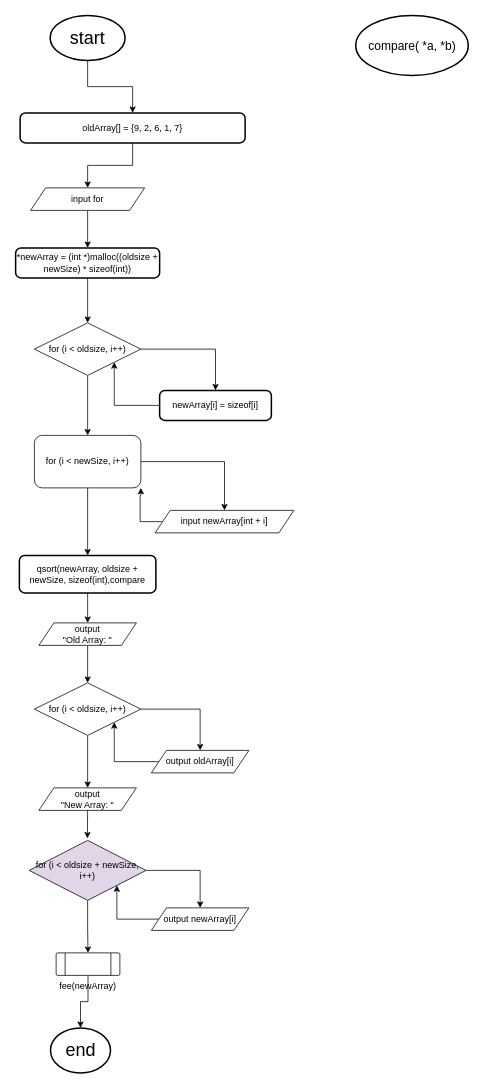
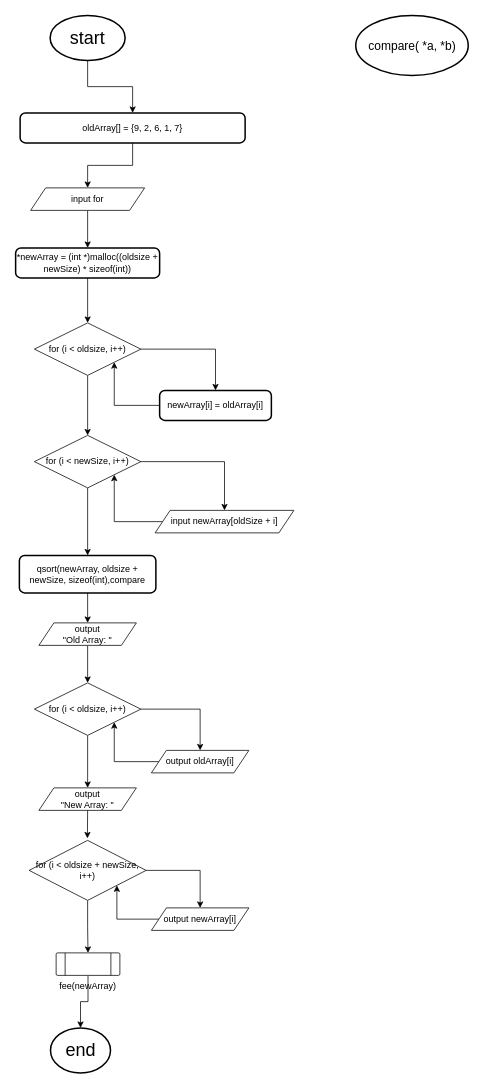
- <mxCell id="15" value="newArray[i] = sizeof[i]" style="rounded=1;whiteSpace=wrap;html=1;absoluteArcSize=1;arcSize=14;strokeWidth=2;" vertex="1" parent="1"><mxGeometry x="212" y="520" width="149" height="40" as="geometry" /></mxCell>
+ <mxCell id="15" value="newArray[i] = oldArray[i]" style="rounded=1;whiteSpace=wrap;html=1;absoluteArcSize=1;arcSize=14;strokeWidth=2;" vertex="1" parent="1"><mxGeometry x="212" y="520" width="149" height="40" as="geometry" /></mxCell>
- <mxCell id="18" value="for (i &amp;lt; newSize, i++)" style="whiteSpace=wrap;html=1;rounded=1;" vertex="1" parent="1"><mxGeometry x="45" y="580" width="142" height="70" as="geometry" /></mxCell>
+ <mxCell id="18" value="for (i &amp;lt; newSize, i++)" style="rhombus;whiteSpace=wrap;html=1;" vertex="1" parent="1"><mxGeometry x="45" y="580" width="142" height="70" as="geometry" /></mxCell>
- <mxCell id="20" value="input newArray[int + i]" style="shape=parallelogram;perimeter=parallelogramPerimeter;whiteSpace=wrap;html=1;fixedSize=1;" vertex="1" parent="1"><mxGeometry x="206" y="680" width="185" height="30" as="geometry" /></mxCell>
+ <mxCell id="20" value="input newArray[oldSize + i]" style="shape=parallelogram;perimeter=parallelogramPerimeter;whiteSpace=wrap;html=1;fixedSize=1;" vertex="1" parent="1"><mxGeometry x="206" y="680" width="185" height="30" as="geometry" /></mxCell>
- <mxCell id="33" value="for (i &amp;lt; oldsize + newSize, i++)" style="rhombus;whiteSpace=wrap;html=1;fillColor=#e1d5e7;" vertex="1" parent="1"><mxGeometry x="38" y="1120" width="156" height="80" as="geometry" /></mxCell>
+ <mxCell id="33" value="for (i &amp;lt; oldsize + newSize, i++)" style="rhombus;whiteSpace=wrap;html=1;" vertex="1" parent="1"><mxGeometry x="38" y="1120" width="156" height="80" as="geometry" /></mxCell>
